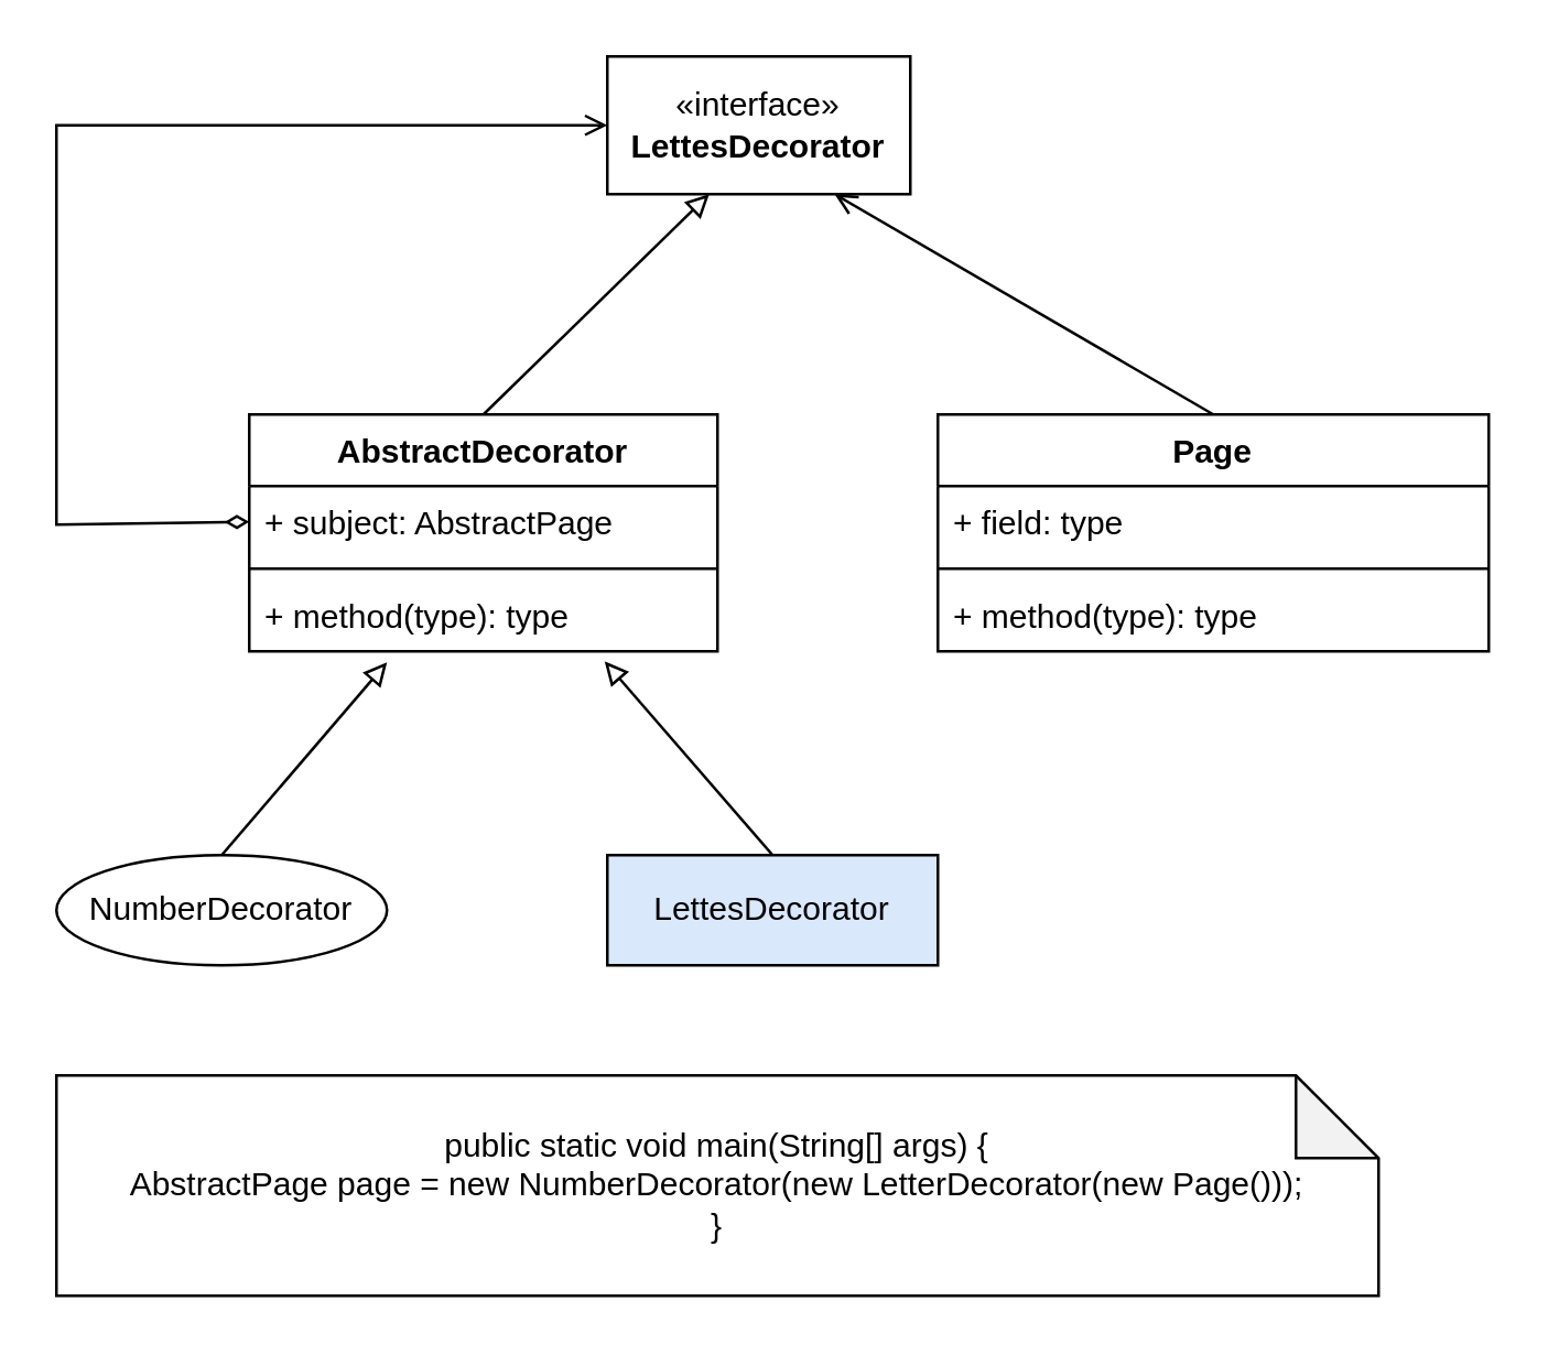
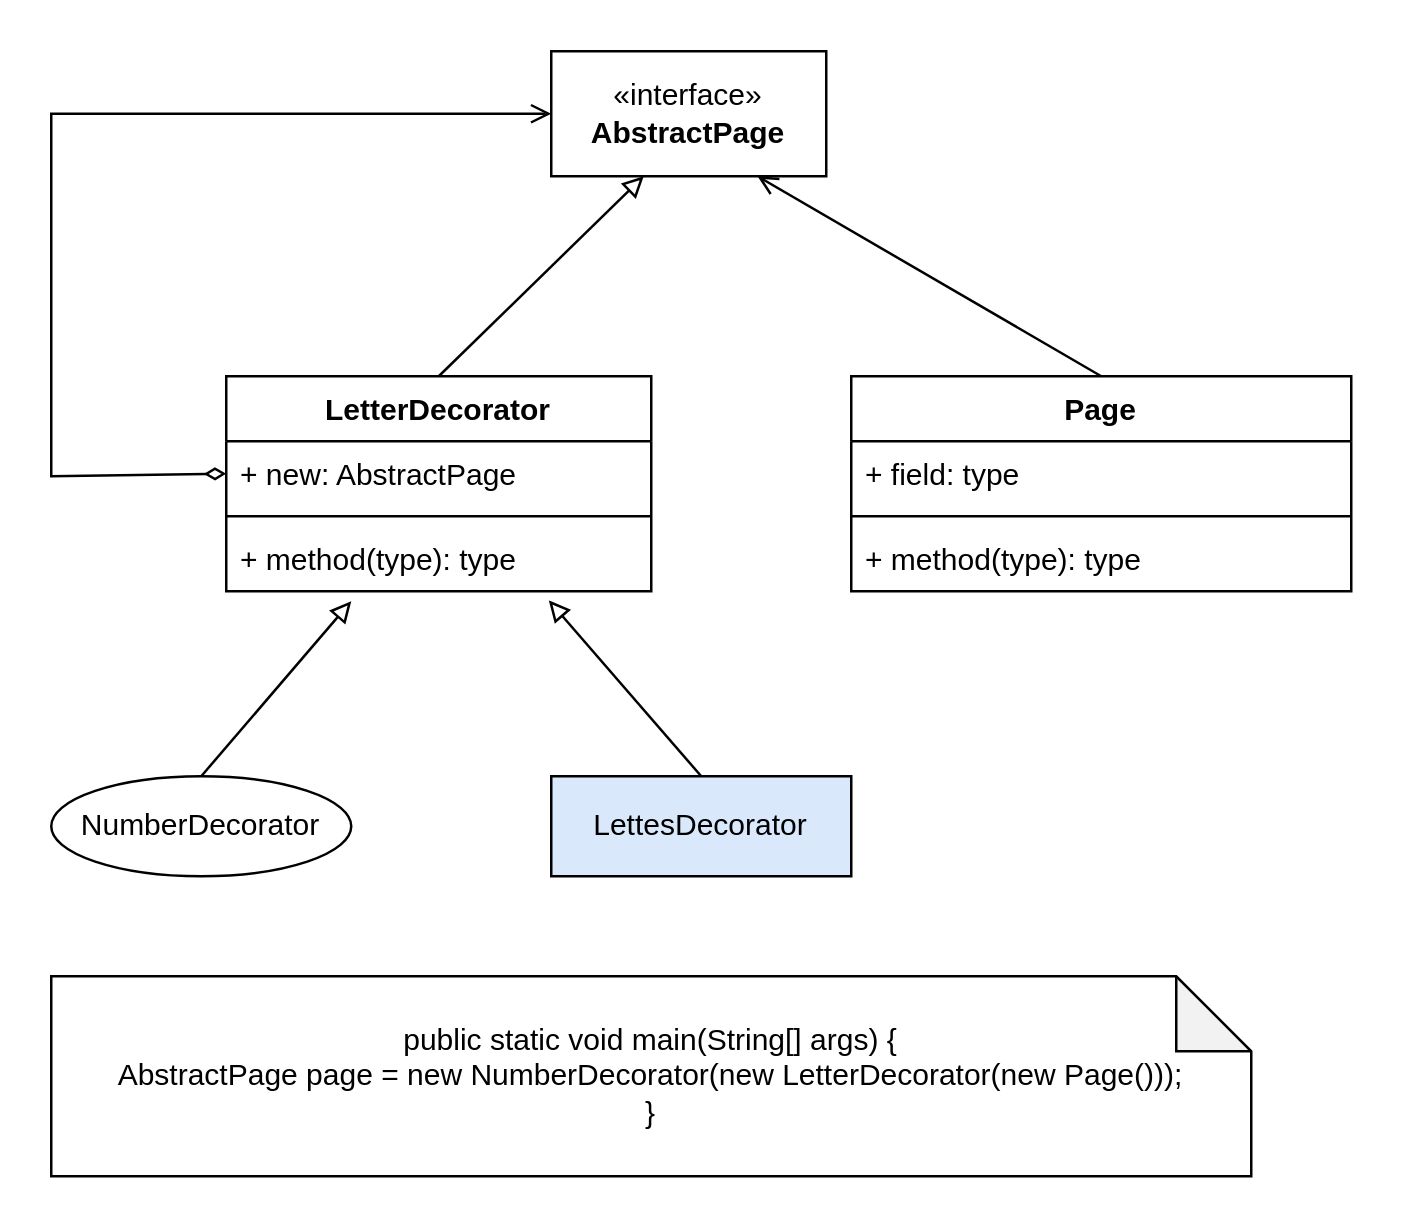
- <mxCell id="6" value="«interface»&lt;br&gt;&lt;b&gt;LettesDecorator&lt;/b&gt;" style="html=1;whiteSpace=wrap;" vertex="1" parent="1"><mxGeometry x="220" y="20" width="110" height="50" as="geometry" /></mxCell>
+ <mxCell id="6" value="«interface»&lt;br&gt;&lt;b&gt;AbstractPage&lt;/b&gt;" style="html=1;whiteSpace=wrap;" vertex="1" parent="1"><mxGeometry x="220" y="20" width="110" height="50" as="geometry" /></mxCell>
- <mxCell id="9" value="AbstractDecorator" style="swimlane;fontStyle=1;align=center;verticalAlign=top;childLayout=stackLayout;horizontal=1;startSize=26;horizontalStack=0;resizeParent=1;resizeParentMax=0;resizeLast=0;collapsible=1;marginBottom=0;whiteSpace=wrap;html=1;" vertex="1" parent="1"><mxGeometry x="90" y="150" width="170" height="86" as="geometry" /></mxCell>
+ <mxCell id="9" value="LetterDecorator" style="swimlane;fontStyle=1;align=center;verticalAlign=top;childLayout=stackLayout;horizontal=1;startSize=26;horizontalStack=0;resizeParent=1;resizeParentMax=0;resizeLast=0;collapsible=1;marginBottom=0;whiteSpace=wrap;html=1;" vertex="1" parent="1"><mxGeometry x="90" y="150" width="170" height="86" as="geometry" /></mxCell>
- <mxCell id="10" value="+ subject: AbstractPage" style="text;strokeColor=none;fillColor=none;align=left;verticalAlign=top;spacingLeft=4;spacingRight=4;overflow=hidden;rotatable=0;points=[[0,0.5],[1,0.5]];portConstraint=eastwest;whiteSpace=wrap;html=1;" vertex="1" parent="9"><mxGeometry y="26" width="170" height="26" as="geometry" /></mxCell>
+ <mxCell id="10" value="+ new: AbstractPage" style="text;strokeColor=none;fillColor=none;align=left;verticalAlign=top;spacingLeft=4;spacingRight=4;overflow=hidden;rotatable=0;points=[[0,0.5],[1,0.5]];portConstraint=eastwest;whiteSpace=wrap;html=1;" vertex="1" parent="9"><mxGeometry y="26" width="170" height="26" as="geometry" /></mxCell>
